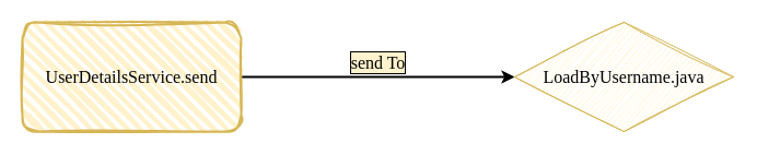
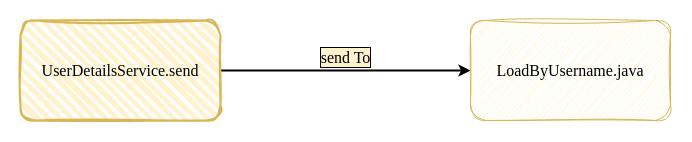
- <mxCell id="4" value="LoadByUsername.java" style="rhombus;whiteSpace=wrap;html=1;fontFamily=Georgia;fontSize=16;fillColor=#fff2cc;strokeColor=#d6b656;glass=0;shadow=0;gradientColor=none;sketch=1;curveFitting=1;jiggle=2;" vertex="1" parent="1"><mxGeometry x="470" y="20" width="200" height="100" as="geometry" /></mxCell>
+ <mxCell id="4" value="LoadByUsername.java" style="rounded=1;whiteSpace=wrap;html=1;fontFamily=Georgia;fontSize=16;fillColor=#fff2cc;strokeColor=#d6b656;glass=0;shadow=0;gradientColor=none;sketch=1;curveFitting=1;jiggle=2;" vertex="1" parent="1"><mxGeometry x="470" y="20" width="200" height="100" as="geometry" /></mxCell>
